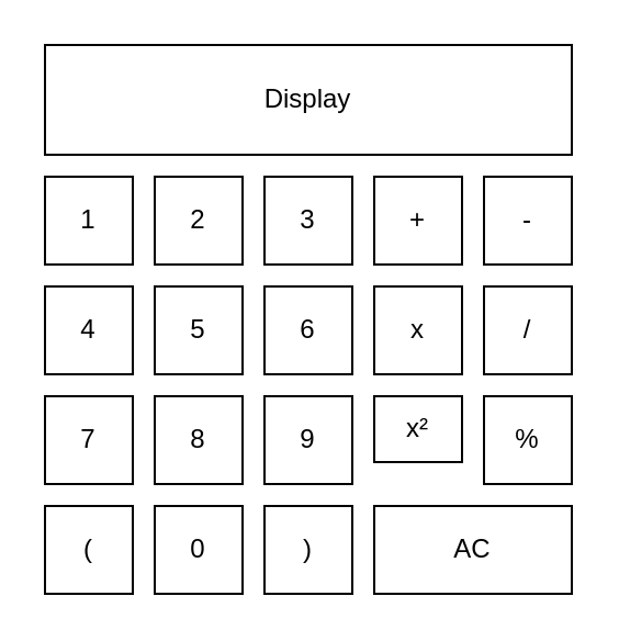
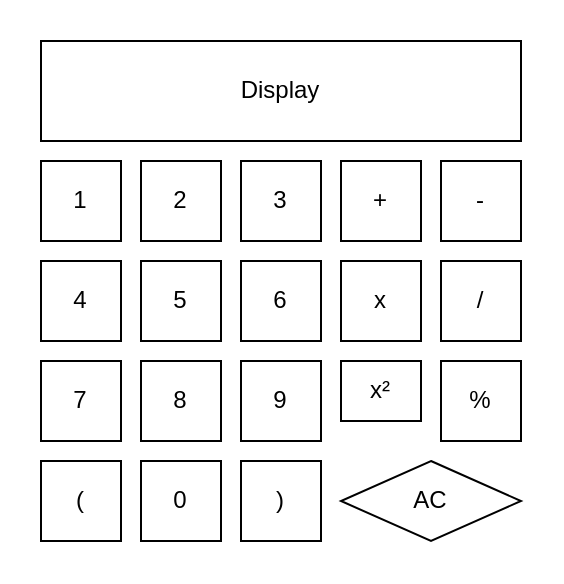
- <mxCell id="14" value="AC" style="rounded=0;whiteSpace=wrap;html=1;" vertex="1" parent="1"><mxGeometry x="170" y="230" width="90" height="40" as="geometry" /></mxCell>
+ <mxCell id="14" value="AC" style="rhombus;whiteSpace=wrap;html=1;" vertex="1" parent="1"><mxGeometry x="170" y="230" width="90" height="40" as="geometry" /></mxCell>
